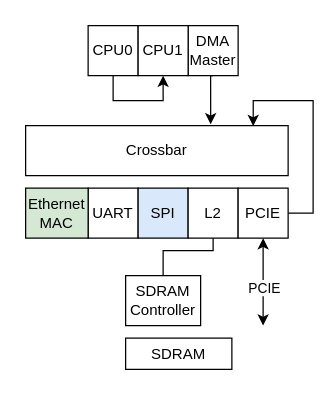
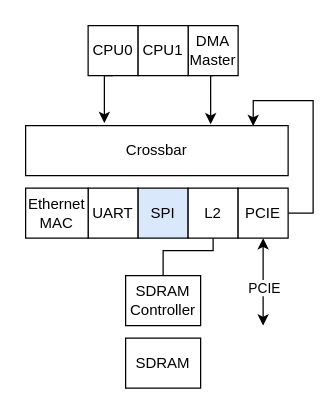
- <mxCell id="2" style="edgeStyle=orthogonalEdgeStyle;rounded=0;orthogonalLoop=1;jettySize=auto;html=1;exitX=0.5;exitY=1;exitDx=0;exitDy=0;" edge="1" parent="1" source="3" target="11"><mxGeometry relative="1" as="geometry" /></mxCell>
+ <mxCell id="2" style="edgeStyle=orthogonalEdgeStyle;rounded=0;orthogonalLoop=1;jettySize=auto;html=1;exitX=0.5;exitY=1;exitDx=0;exitDy=0;entryX=0.3;entryY=-0.05;entryDx=0;entryDy=0;entryPerimeter=0;" edge="1" parent="1" source="3" target="6"><mxGeometry relative="1" as="geometry" /></mxCell>
- <mxCell id="15" value="Ethernet&lt;br&gt;MAC" style="rounded=0;whiteSpace=wrap;html=1;fillColor=#d5e8d4;" vertex="1" parent="1"><mxGeometry x="20" y="150" width="50" height="40" as="geometry" /></mxCell>
+ <mxCell id="15" value="Ethernet&lt;br&gt;MAC" style="rounded=0;whiteSpace=wrap;html=1;" vertex="1" parent="1"><mxGeometry x="20" y="150" width="50" height="40" as="geometry" /></mxCell>
- <mxCell id="18" value="SDRAM" style="rounded=0;whiteSpace=wrap;html=1;" vertex="1" parent="1"><mxGeometry x="100" y="270" width="85" height="25" as="geometry" /></mxCell>
+ <mxCell id="18" value="SDRAM" style="rounded=0;whiteSpace=wrap;html=1;" vertex="1" parent="1"><mxGeometry x="100" y="270" width="60" height="40" as="geometry" /></mxCell>
